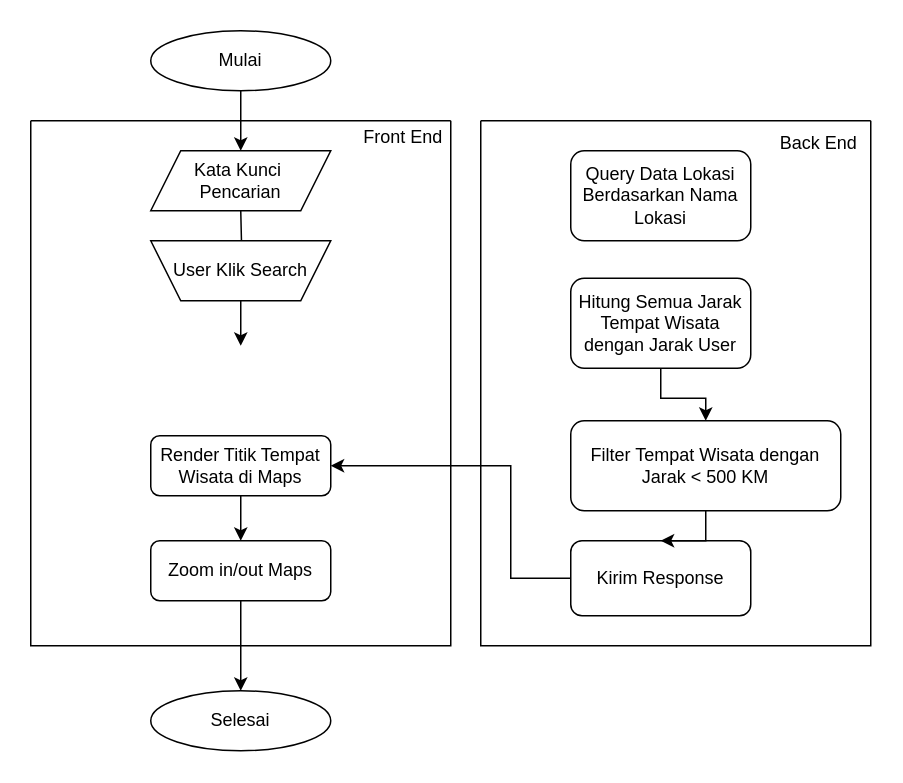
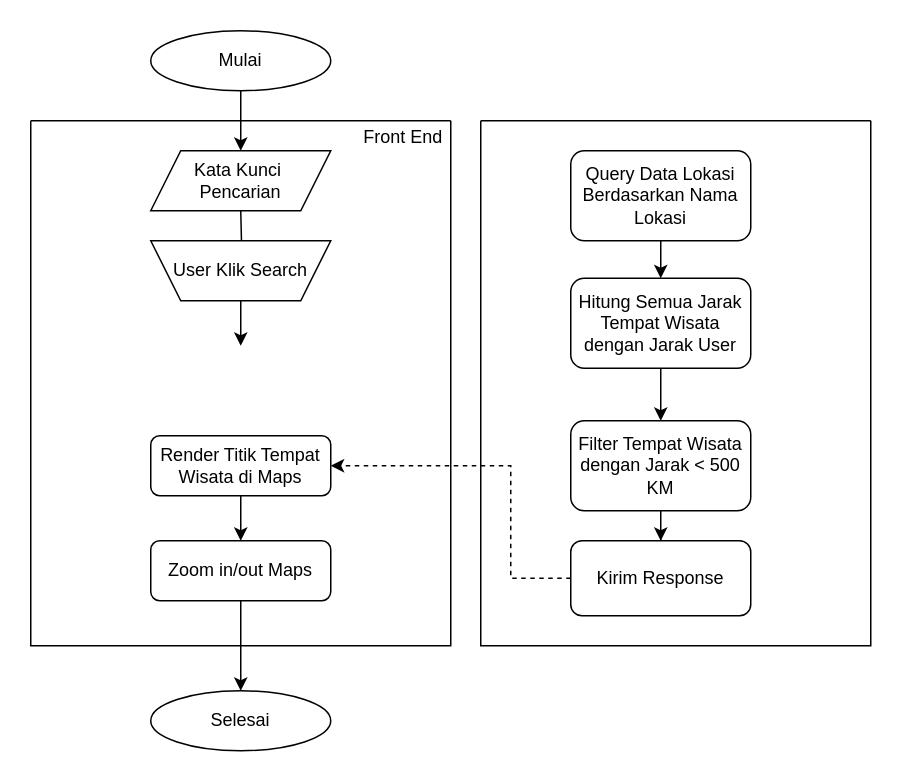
- <mxCell id="17" value="Back End" style="text;html=1;align=center;verticalAlign=middle;resizable=0;points=[];autosize=1;strokeColor=none;fillColor=none;" vertex="1" parent="13"><mxGeometry x="190" width="70" height="30" as="geometry" /></mxCell>
+ <mxCell id="15" style="edgeStyle=orthogonalEdgeStyle;rounded=0;orthogonalLoop=1;jettySize=auto;html=1;entryX=0.5;entryY=0;entryDx=0;entryDy=0;" edge="1" parent="13" source="16" target="19"><mxGeometry relative="1" as="geometry" /></mxCell>
- <mxCell id="23" style="edgeStyle=orthogonalEdgeStyle;rounded=0;orthogonalLoop=1;jettySize=auto;html=1;entryX=1;entryY=0.5;entryDx=0;entryDy=0;" edge="1" parent="1" source="14" target="7"><mxGeometry relative="1" as="geometry"><Array as="points"><mxPoint x="340" y="385" /><mxPoint x="340" y="310" /></Array></mxGeometry></mxCell>
+ <mxCell id="23" style="edgeStyle=orthogonalEdgeStyle;rounded=0;orthogonalLoop=1;jettySize=auto;html=1;entryX=1;entryY=0.5;entryDx=0;entryDy=0;dashed=1;" edge="1" parent="1" source="14" target="7"><mxGeometry relative="1" as="geometry"><Array as="points"><mxPoint x="340" y="385" /><mxPoint x="340" y="310" /></Array></mxGeometry></mxCell>
- <mxCell id="21" value="Filter Tempat Wisata dengan Jarak &amp;lt; 500 KM" style="rounded=1;whiteSpace=wrap;html=1;fontSize=12;glass=0;strokeWidth=1;shadow=0;" vertex="1" parent="13"><mxGeometry x="60" y="200" width="180" height="60" as="geometry" /></mxCell>
+ <mxCell id="21" value="Filter Tempat Wisata dengan Jarak &amp;lt; 500 KM" style="rounded=1;whiteSpace=wrap;html=1;fontSize=12;glass=0;strokeWidth=1;shadow=0;" vertex="1" parent="13"><mxGeometry x="60" y="200" width="120" height="60" as="geometry" /></mxCell>
